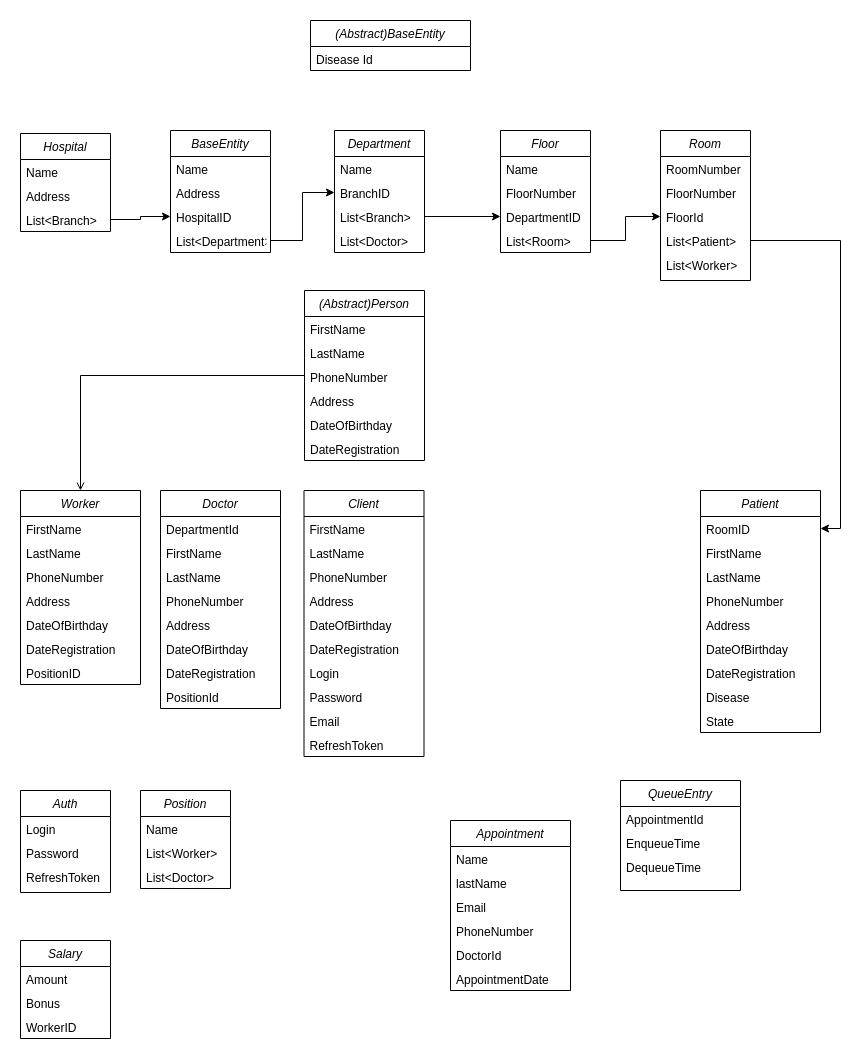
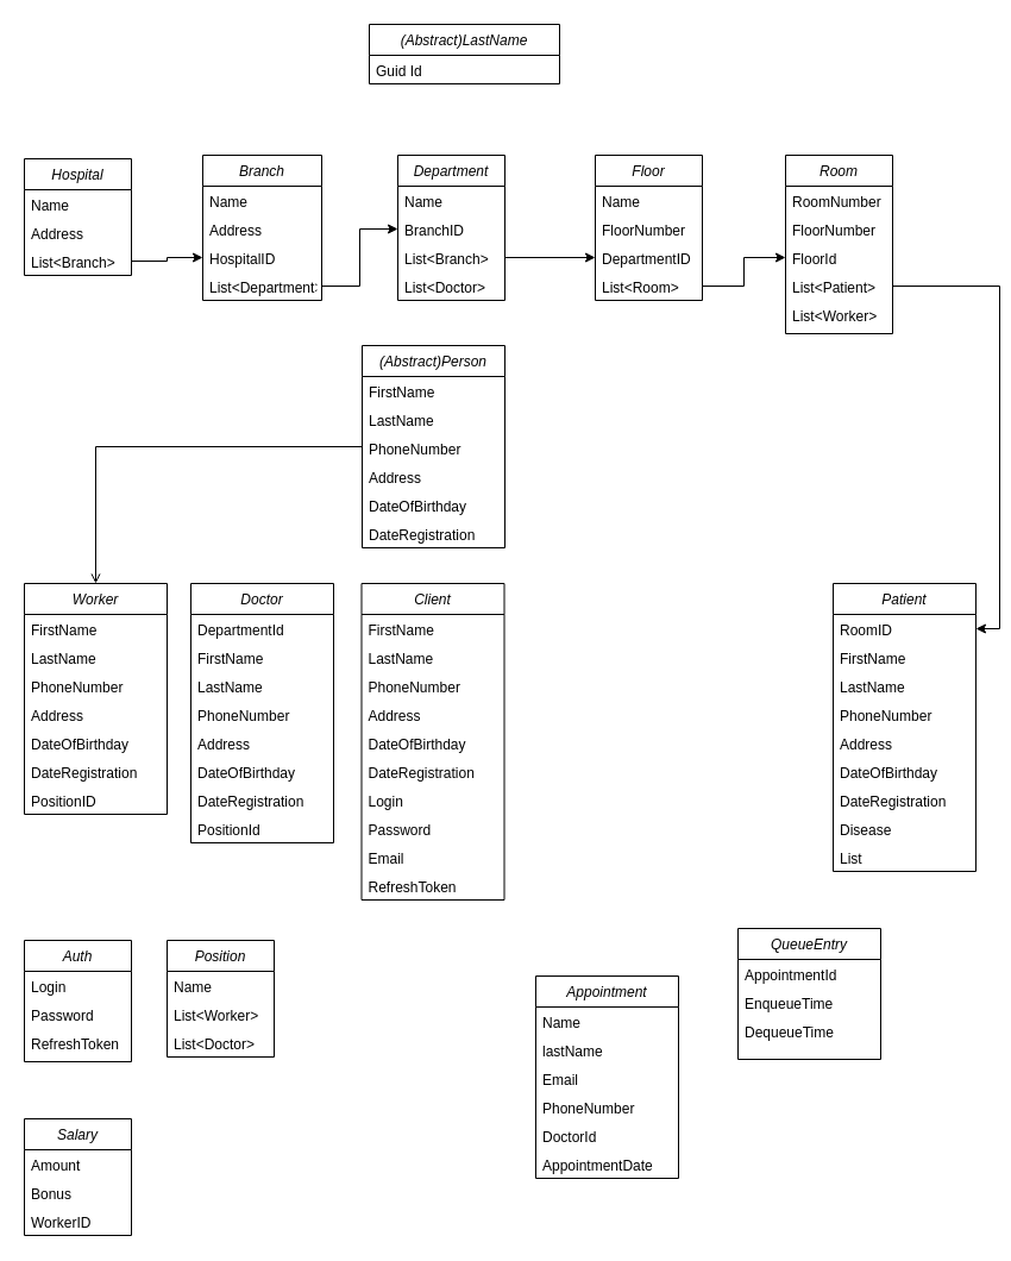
- <mxCell id="2" value="(Abstract)BaseEntity" style="swimlane;fontStyle=2;align=center;verticalAlign=top;childLayout=stackLayout;horizontal=1;startSize=26;horizontalStack=0;resizeParent=1;resizeLast=0;collapsible=1;marginBottom=0;rounded=0;shadow=0;strokeWidth=1;" parent="1" vertex="1"><mxGeometry x="310" y="20" width="160" height="50" as="geometry"><mxRectangle x="230" y="140" width="160" height="26" as="alternateBounds" /></mxGeometry></mxCell>
+ <mxCell id="2" value="(Abstract)LastName" style="swimlane;fontStyle=2;align=center;verticalAlign=top;childLayout=stackLayout;horizontal=1;startSize=26;horizontalStack=0;resizeParent=1;resizeLast=0;collapsible=1;marginBottom=0;rounded=0;shadow=0;strokeWidth=1;" parent="1" vertex="1"><mxGeometry x="310" y="20" width="160" height="50" as="geometry"><mxRectangle x="230" y="140" width="160" height="26" as="alternateBounds" /></mxGeometry></mxCell>
- <mxCell id="3" value="Disease Id" style="text;align=left;verticalAlign=top;spacingLeft=4;spacingRight=4;overflow=hidden;rotatable=0;points=[[0,0.5],[1,0.5]];portConstraint=eastwest;" parent="2" vertex="1"><mxGeometry y="26" width="160" height="24" as="geometry" /></mxCell>
+ <mxCell id="3" value="Guid Id" style="text;align=left;verticalAlign=top;spacingLeft=4;spacingRight=4;overflow=hidden;rotatable=0;points=[[0,0.5],[1,0.5]];portConstraint=eastwest;" parent="2" vertex="1"><mxGeometry y="26" width="160" height="24" as="geometry" /></mxCell>
- <mxCell id="16" value="BaseEntity" style="swimlane;fontStyle=2;align=center;verticalAlign=top;childLayout=stackLayout;horizontal=1;startSize=26;horizontalStack=0;resizeParent=1;resizeLast=0;collapsible=1;marginBottom=0;rounded=0;shadow=0;strokeWidth=1;fontSize=12;" parent="1" vertex="1"><mxGeometry x="170" y="130" width="100" height="122" as="geometry"><mxRectangle x="230" y="140" width="160" height="26" as="alternateBounds" /></mxGeometry></mxCell>
+ <mxCell id="16" value="Branch" style="swimlane;fontStyle=2;align=center;verticalAlign=top;childLayout=stackLayout;horizontal=1;startSize=26;horizontalStack=0;resizeParent=1;resizeLast=0;collapsible=1;marginBottom=0;rounded=0;shadow=0;strokeWidth=1;fontSize=12;" parent="1" vertex="1"><mxGeometry x="170" y="130" width="100" height="122" as="geometry"><mxRectangle x="230" y="140" width="160" height="26" as="alternateBounds" /></mxGeometry></mxCell>
- <mxCell id="55" value="State" style="text;align=left;verticalAlign=top;spacingLeft=4;spacingRight=4;overflow=hidden;rotatable=0;points=[[0,0.5],[1,0.5]];portConstraint=eastwest;" parent="46" vertex="1"><mxGeometry y="218" width="120" height="24" as="geometry" /></mxCell>
+ <mxCell id="55" value="List" style="text;align=left;verticalAlign=top;spacingLeft=4;spacingRight=4;overflow=hidden;rotatable=0;points=[[0,0.5],[1,0.5]];portConstraint=eastwest;" parent="46" vertex="1"><mxGeometry y="218" width="120" height="24" as="geometry" /></mxCell>
